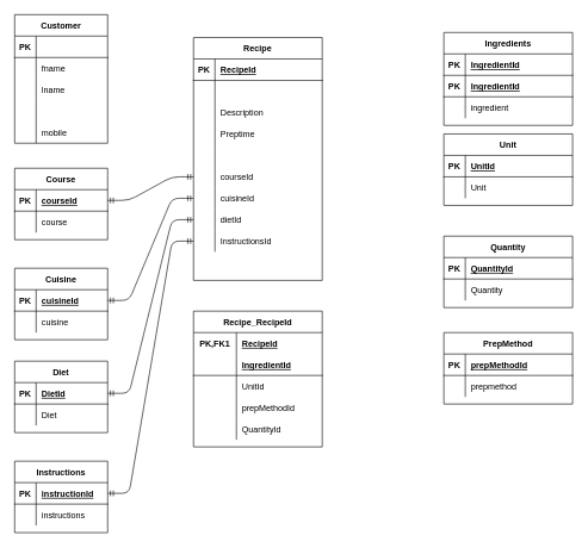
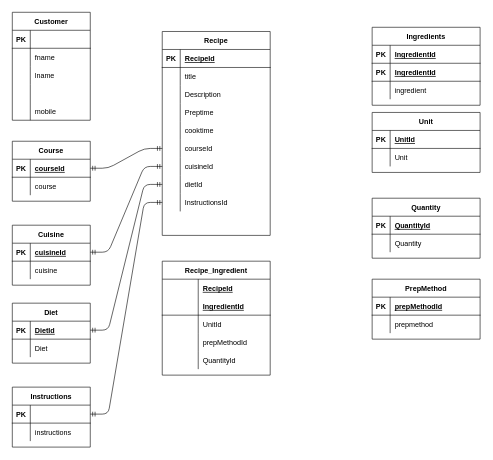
+ <mxCell id="32" value="title" style="shape=partialRectangle;connectable=0;fillColor=none;top=0;left=0;bottom=0;right=0;align=left;spacingLeft=6;overflow=hidden;" parent="30" vertex="1"><mxGeometry x="30" width="150" height="30" as="geometry" /></mxCell>
+ <mxCell id="41" value="cooktime" style="shape=partialRectangle;connectable=0;fillColor=none;top=0;left=0;bottom=0;right=0;align=left;spacingLeft=6;overflow=hidden;" parent="39" vertex="1"><mxGeometry x="30" width="150" height="30" as="geometry" /></mxCell>
- <mxCell id="68" value="Recipe_RecipeId" style="shape=table;startSize=30;container=1;collapsible=1;childLayout=tableLayout;fixedRows=1;rowLines=0;fontStyle=1;align=center;resizeLast=1;" vertex="1" parent="1"><mxGeometry x="270" y="435" width="180" height="190" as="geometry" /></mxCell>
+ <mxCell id="68" value="Recipe_Ingredient" style="shape=table;startSize=30;container=1;collapsible=1;childLayout=tableLayout;fixedRows=1;rowLines=0;fontStyle=1;align=center;resizeLast=1;" vertex="1" parent="1"><mxGeometry x="270" y="435" width="180" height="190" as="geometry" /></mxCell>
- <mxCell id="70" value="PK,FK1" style="shape=partialRectangle;connectable=0;fillColor=none;top=0;left=0;bottom=0;right=0;fontStyle=1;overflow=hidden;" vertex="1" parent="69"><mxGeometry width="60" height="30" as="geometry" /></mxCell>
- <mxCell id="114" value="instructionId" style="shape=partialRectangle;connectable=0;fillColor=none;top=0;left=0;bottom=0;right=0;align=left;spacingLeft=6;fontStyle=5;overflow=hidden;" vertex="1" parent="112"><mxGeometry x="30" width="100" height="30" as="geometry" /></mxCell>
